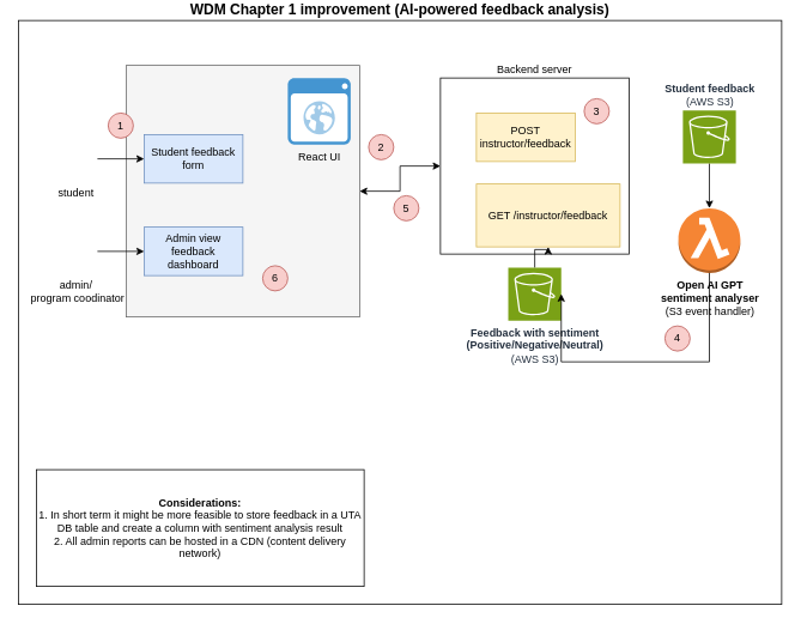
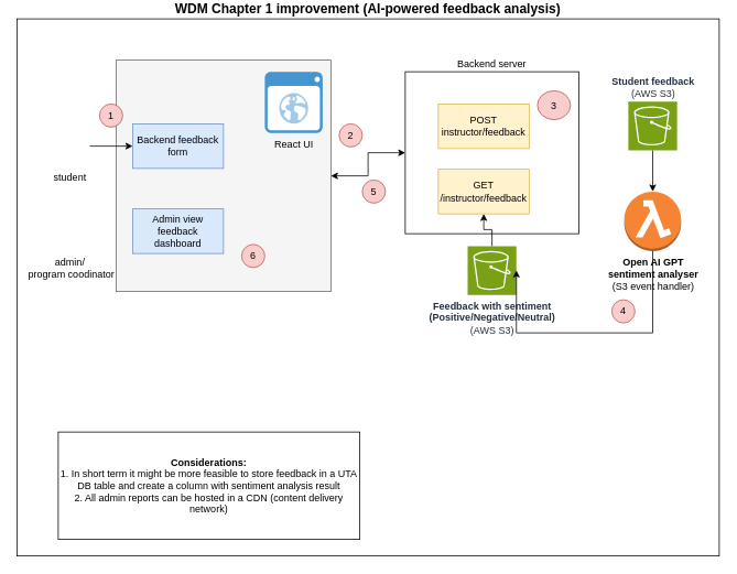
- <mxCell id="22" value="3" style="ellipse;whiteSpace=wrap;html=1;aspect=fixed;fillColor=#f8cecc;strokeColor=#b85450;" vertex="1" parent="1"><mxGeometry x="650" y="107" width="28" height="28" as="geometry" /></mxCell>
+ <mxCell id="22" value="3" style="ellipse;whiteSpace=wrap;html=1;aspect=fixed;fillColor=#f8cecc;strokeColor=#b85450;" vertex="1" parent="1"><mxGeometry x="650" y="107" width="40" height="35" as="geometry" /></mxCell>
- <mxCell id="18" value="Student feedback form" style="rounded=0;whiteSpace=wrap;html=1;labelPosition=center;verticalLabelPosition=middle;align=center;verticalAlign=middle;fillColor=#dae8fc;strokeColor=#6c8ebf;" vertex="1" parent="1"><mxGeometry x="160" y="147" width="110" height="54" as="geometry" /></mxCell>
+ <mxCell id="18" value="Backend feedback form" style="rounded=0;whiteSpace=wrap;html=1;labelPosition=center;verticalLabelPosition=middle;align=center;verticalAlign=middle;fillColor=#dae8fc;strokeColor=#6c8ebf;" vertex="1" parent="1"><mxGeometry x="160" y="147" width="110" height="54" as="geometry" /></mxCell>
- <mxCell id="15" value="GET /instructor/feedback" style="rounded=0;whiteSpace=wrap;html=1;labelPosition=center;verticalLabelPosition=middle;align=center;verticalAlign=middle;fillColor=#fff2cc;strokeColor=#d6b656;" vertex="1" parent="1"><mxGeometry x="530" y="202" width="160" height="70" as="geometry" /></mxCell>
+ <mxCell id="15" value="GET /instructor/feedback" style="rounded=0;whiteSpace=wrap;html=1;labelPosition=center;verticalLabelPosition=middle;align=center;verticalAlign=middle;fillColor=#fff2cc;strokeColor=#d6b656;" vertex="1" parent="1"><mxGeometry x="530" y="202" width="110" height="54" as="geometry" /></mxCell>
- <mxCell id="16" style="edgeStyle=orthogonalEdgeStyle;rounded=0;orthogonalLoop=1;jettySize=auto;html=1;entryX=0;entryY=0.5;entryDx=0;entryDy=0;" edge="1" parent="1" source="17" target="19"><mxGeometry relative="1" as="geometry" /></mxCell>
- <mxCell id="26" value="&lt;b&gt;Considerations:&lt;/b&gt;&lt;br&gt;1. In short term it might be more feasible to store feedback in a UTA DB table and create a column with sentiment analysis result&lt;br&gt;2. All admin reports can be hosted in a CDN (content delivery network)" style="rounded=0;whiteSpace=wrap;html=1;labelPosition=center;verticalLabelPosition=middle;align=center;verticalAlign=middle;" vertex="1" parent="1"><mxGeometry x="40" y="520" width="365" height="130" as="geometry" /></mxCell>
+ <mxCell id="26" value="&lt;b&gt;Considerations:&lt;/b&gt;&lt;br&gt;1. In short term it might be more feasible to store feedback in a UTA DB table and create a column with sentiment analysis result&lt;br&gt;2. All admin reports can be hosted in a CDN (content delivery network)" style="rounded=0;whiteSpace=wrap;html=1;labelPosition=center;verticalLabelPosition=middle;align=center;verticalAlign=middle;" vertex="1" parent="1"><mxGeometry x="70" y="520" width="365" height="130" as="geometry" /></mxCell>
